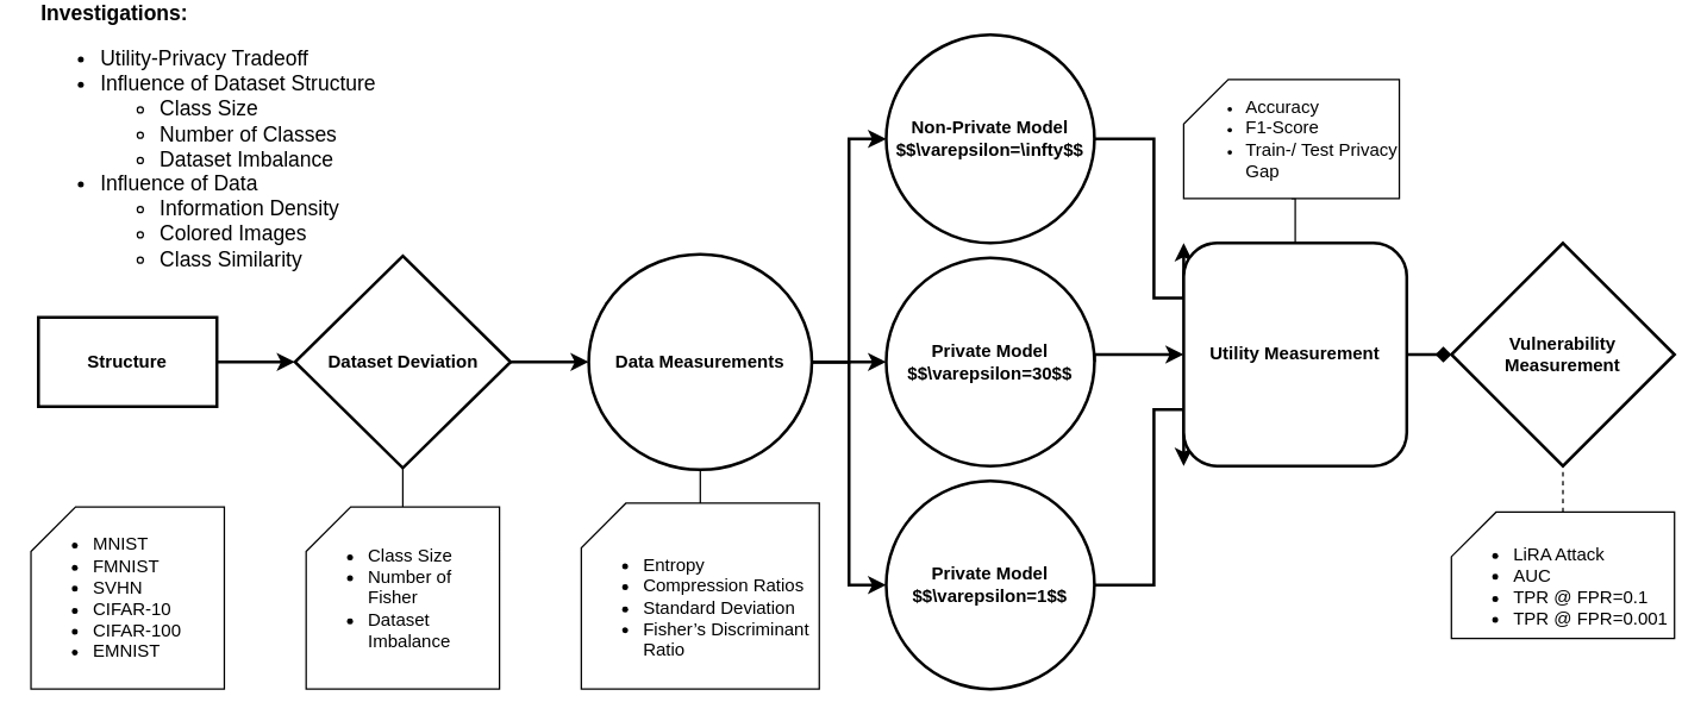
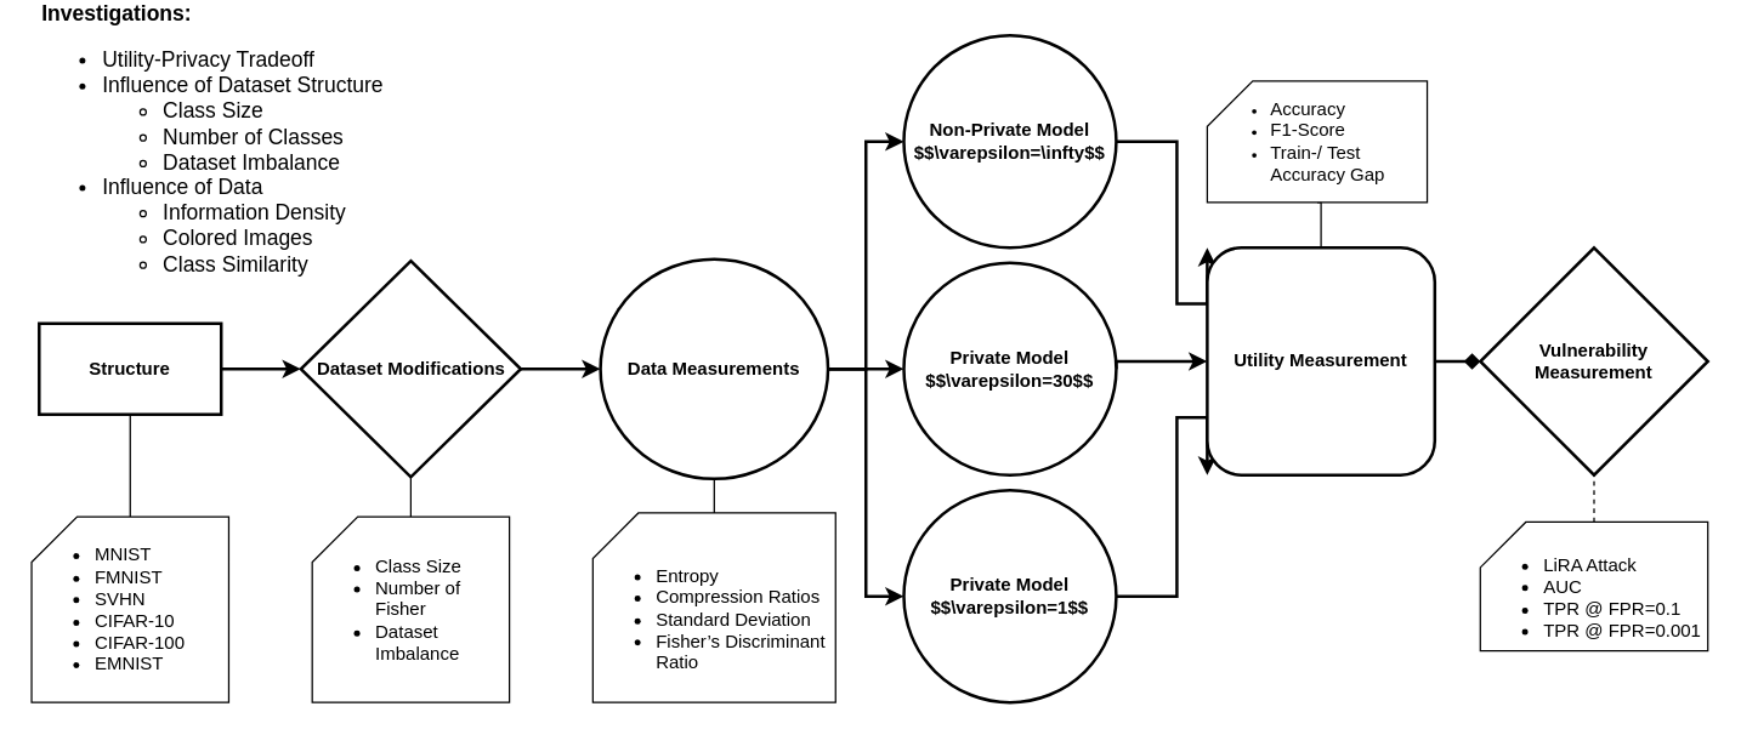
- <mxCell id="13" value="&lt;ul&gt;&lt;li&gt;&lt;font style=&quot;font-size: 12px;&quot;&gt;Accuracy&lt;/font&gt;&lt;/li&gt;&lt;li&gt;&lt;font style=&quot;font-size: 12px;&quot;&gt;F1-Score&lt;/font&gt;&lt;/li&gt;&lt;li&gt;&lt;font style=&quot;font-size: 12px;&quot;&gt;Train-/ Test Privacy Gap&lt;/font&gt;&lt;/li&gt;&lt;/ul&gt;" style="shape=card;whiteSpace=wrap;html=1;fontSize=9;verticalAlign=middle;align=left;" parent="1" vertex="1"><mxGeometry x="795" y="50" width="145" height="80" as="geometry" /></mxCell>
+ <mxCell id="13" value="&lt;ul&gt;&lt;li&gt;&lt;font style=&quot;font-size: 12px;&quot;&gt;Accuracy&lt;/font&gt;&lt;/li&gt;&lt;li&gt;&lt;font style=&quot;font-size: 12px;&quot;&gt;F1-Score&lt;/font&gt;&lt;/li&gt;&lt;li&gt;&lt;font style=&quot;font-size: 12px;&quot;&gt;Train-/ Test Accuracy Gap&lt;/font&gt;&lt;/li&gt;&lt;/ul&gt;" style="shape=card;whiteSpace=wrap;html=1;fontSize=9;verticalAlign=middle;align=left;" parent="1" vertex="1"><mxGeometry x="795" y="50" width="145" height="80" as="geometry" /></mxCell>
- <mxCell id="3" value="Dataset Deviation" style="rhombus;whiteSpace=wrap;html=1;fontStyle=1;strokeWidth=2;" parent="1" vertex="1"><mxGeometry x="197.5" y="168.75" width="145" height="142.5" as="geometry" /></mxCell>
+ <mxCell id="3" value="Dataset Modifications" style="rhombus;whiteSpace=wrap;html=1;fontStyle=1;strokeWidth=2;" parent="1" vertex="1"><mxGeometry x="197.5" y="168.75" width="145" height="142.5" as="geometry" /></mxCell>
+ <mxCell id="15" style="edgeStyle=orthogonalEdgeStyle;rounded=0;orthogonalLoop=1;jettySize=auto;html=1;exitX=0.5;exitY=0;exitDx=0;exitDy=0;exitPerimeter=0;entryX=0.5;entryY=1;entryDx=0;entryDy=0;endArrow=none;endFill=0;" parent="1" source="16" target="9" edge="1"><mxGeometry relative="1" as="geometry" /></mxCell>
